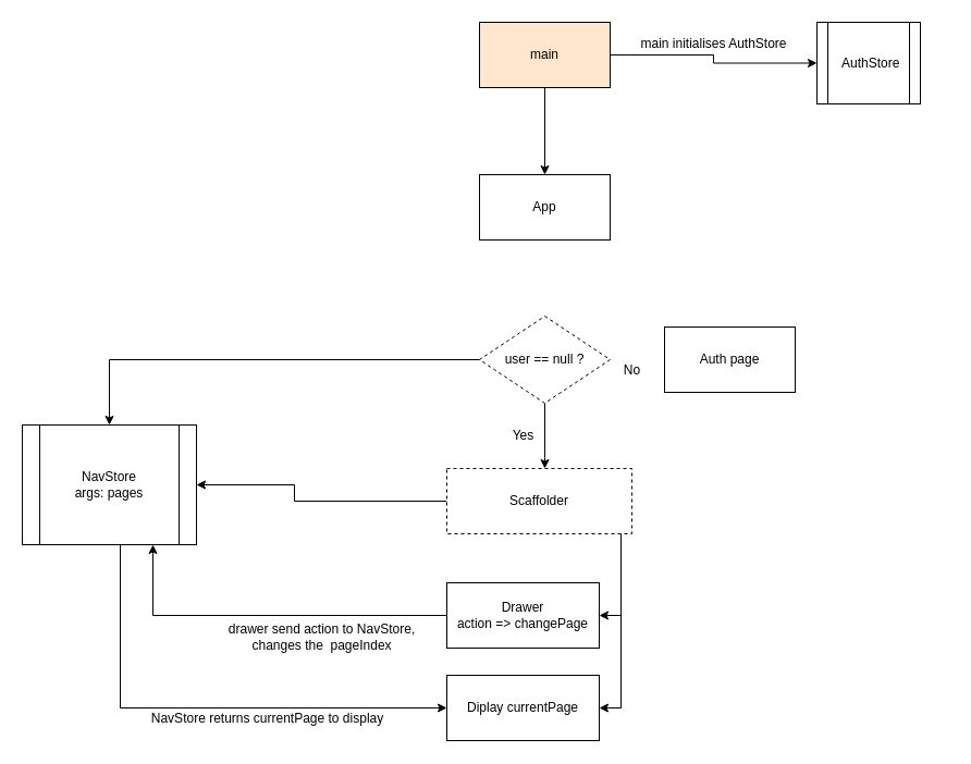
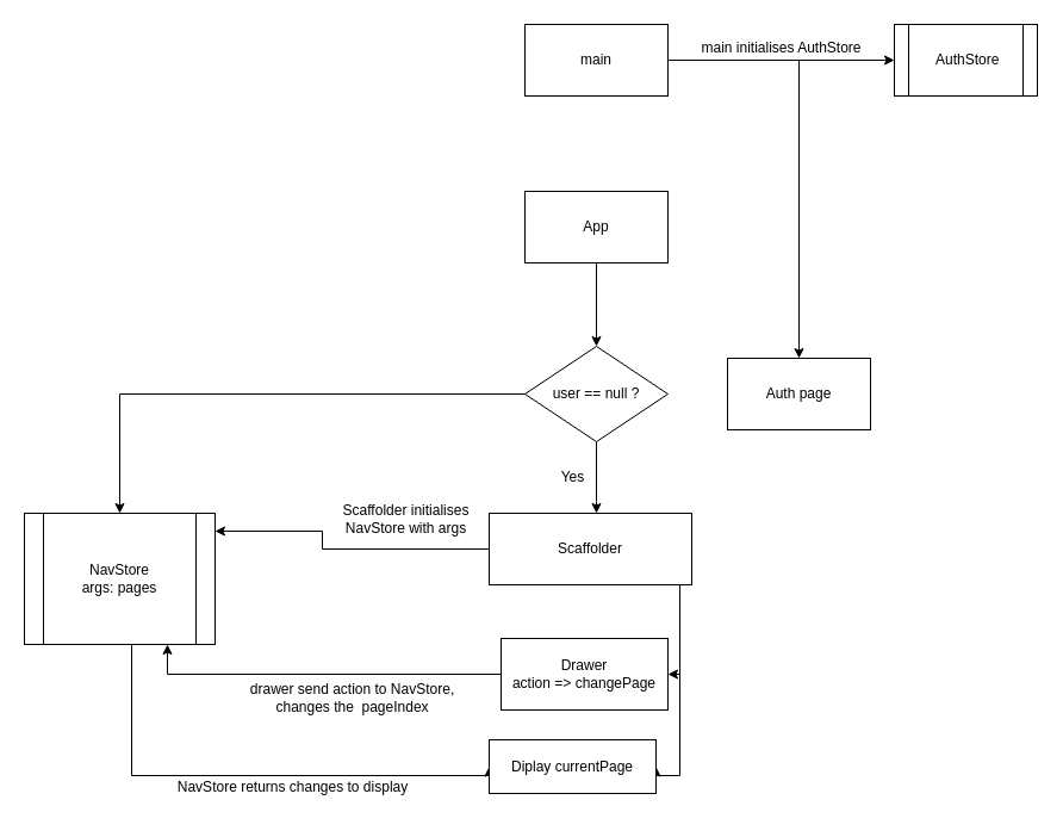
- <mxCell id="4" value="main" style="rounded=0;whiteSpace=wrap;html=1;fillColor=#ffe6cc;" vertex="1" parent="1"><mxGeometry x="440" y="20" width="120" height="60" as="geometry" /></mxCell>
+ <mxCell id="4" value="main" style="rounded=0;whiteSpace=wrap;html=1;" vertex="1" parent="1"><mxGeometry x="440" y="20" width="120" height="60" as="geometry" /></mxCell>
- <mxCell id="5" value="&amp;nbsp;AuthStore" style="shape=process;whiteSpace=wrap;html=1;backgroundOutline=1;" vertex="1" parent="1"><mxGeometry x="750" y="20" width="95" height="75" as="geometry" /></mxCell>
+ <mxCell id="5" value="&amp;nbsp;AuthStore" style="shape=process;whiteSpace=wrap;html=1;backgroundOutline=1;" vertex="1" parent="1"><mxGeometry x="750" y="20" width="120" height="60" as="geometry" /></mxCell>
- <mxCell id="3" value="" style="edgeStyle=orthogonalEdgeStyle;rounded=0;orthogonalLoop=1;jettySize=auto;html=1;" edge="1" parent="1" source="4" target="7"><mxGeometry relative="1" as="geometry" /></mxCell>
+ <mxCell id="3" value="" style="edgeStyle=orthogonalEdgeStyle;rounded=0;orthogonalLoop=1;jettySize=auto;html=1;" edge="1" parent="1" source="4" target="11"><mxGeometry relative="1" as="geometry" /></mxCell>
+ <mxCell id="6" value="" style="edgeStyle=orthogonalEdgeStyle;rounded=0;orthogonalLoop=1;jettySize=auto;html=1;" edge="1" parent="1" source="7" target="10"><mxGeometry relative="1" as="geometry" /></mxCell>
- <mxCell id="10" value="user == null ?" style="rhombus;whiteSpace=wrap;html=1;dashed=1;" vertex="1" parent="1"><mxGeometry x="440" y="290" width="120" height="80" as="geometry" /></mxCell>
+ <mxCell id="10" value="user == null ?" style="rhombus;whiteSpace=wrap;html=1;" vertex="1" parent="1"><mxGeometry x="440" y="290" width="120" height="80" as="geometry" /></mxCell>
- <mxCell id="17" value="No" style="text;html=1;align=center;verticalAlign=middle;resizable=0;points=[];autosize=1;" vertex="1" parent="1"><mxGeometry x="565" y="330" width="30" height="20" as="geometry" /></mxCell>
+ <mxCell id="25" value="Scaffolder initialises&lt;br&gt;NavStore with args" style="text;html=1;align=center;verticalAlign=middle;resizable=0;points=[];autosize=1;" vertex="1" parent="1"><mxGeometry x="280" y="420" width="120" height="30" as="geometry" /></mxCell>
- <mxCell id="19" value="&lt;div&gt;&lt;span&gt;NavStore&lt;/span&gt;&lt;/div&gt;&lt;div&gt;&lt;span&gt;args: pages&lt;/span&gt;&lt;/div&gt;" style="shape=process;whiteSpace=wrap;html=1;backgroundOutline=1;align=center;" vertex="1" parent="1"><mxGeometry x="20" y="390" width="160" height="110" as="geometry" /></mxCell>
+ <mxCell id="19" value="&lt;div&gt;&lt;span&gt;NavStore&lt;/span&gt;&lt;/div&gt;&lt;div&gt;&lt;span&gt;args: pages&lt;/span&gt;&lt;/div&gt;" style="shape=process;whiteSpace=wrap;html=1;backgroundOutline=1;align=center;" vertex="1" parent="1"><mxGeometry x="20" y="430" width="160" height="110" as="geometry" /></mxCell>
- <mxCell id="15" value="Scaffolder" style="whiteSpace=wrap;html=1;dashed=1;" vertex="1" parent="1"><mxGeometry x="410" y="430" width="170" height="60" as="geometry" /></mxCell>
+ <mxCell id="15" value="Scaffolder" style="whiteSpace=wrap;html=1;" vertex="1" parent="1"><mxGeometry x="410" y="430" width="170" height="60" as="geometry" /></mxCell>
- <mxCell id="23" value="Drawer&lt;br&gt;action =&amp;gt; changePage" style="whiteSpace=wrap;html=1;" vertex="1" parent="1"><mxGeometry x="410" y="535" width="140" height="60" as="geometry" /></mxCell>
+ <mxCell id="23" value="Drawer&lt;br&gt;action =&amp;gt; changePage" style="whiteSpace=wrap;html=1;" vertex="1" parent="1"><mxGeometry x="420" y="535" width="140" height="60" as="geometry" /></mxCell>
- <mxCell id="20" value="Diplay currentPage" style="rounded=0;whiteSpace=wrap;html=1;" vertex="1" parent="1"><mxGeometry x="410" y="620" width="140" height="60" as="geometry" /></mxCell>
+ <mxCell id="20" value="Diplay currentPage" style="rounded=0;whiteSpace=wrap;html=1;" vertex="1" parent="1"><mxGeometry x="410" y="620" width="140" height="45" as="geometry" /></mxCell>
- <mxCell id="21" value="NavStore returns currentPage to display" style="text;html=1;align=center;verticalAlign=middle;resizable=0;points=[];autosize=1;" vertex="1" parent="1"><mxGeometry x="130" y="650" width="230" height="20" as="geometry" /></mxCell>
+ <mxCell id="21" value="NavStore returns changes to display" style="text;html=1;align=center;verticalAlign=middle;resizable=0;points=[];autosize=1;" vertex="1" parent="1"><mxGeometry x="130" y="650" width="230" height="20" as="geometry" /></mxCell>
